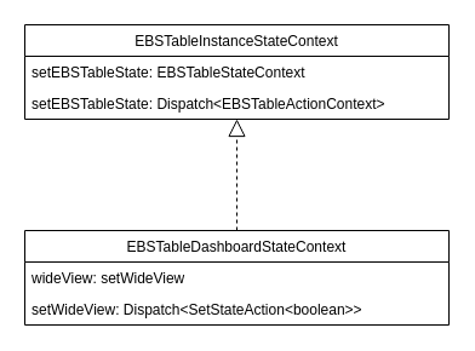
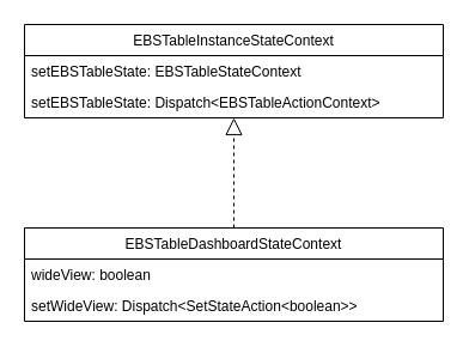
- <mxCell id="3" value="wideView: setWideView" style="text;strokeColor=none;fillColor=none;align=left;verticalAlign=top;spacingLeft=4;spacingRight=4;overflow=hidden;rotatable=0;points=[[0,0.5],[1,0.5]];portConstraint=eastwest;" vertex="1" parent="2"><mxGeometry y="26" width="350" height="26" as="geometry" /></mxCell>
+ <mxCell id="3" value="wideView: boolean" style="text;strokeColor=none;fillColor=none;align=left;verticalAlign=top;spacingLeft=4;spacingRight=4;overflow=hidden;rotatable=0;points=[[0,0.5],[1,0.5]];portConstraint=eastwest;" vertex="1" parent="2"><mxGeometry y="26" width="350" height="26" as="geometry" /></mxCell>
